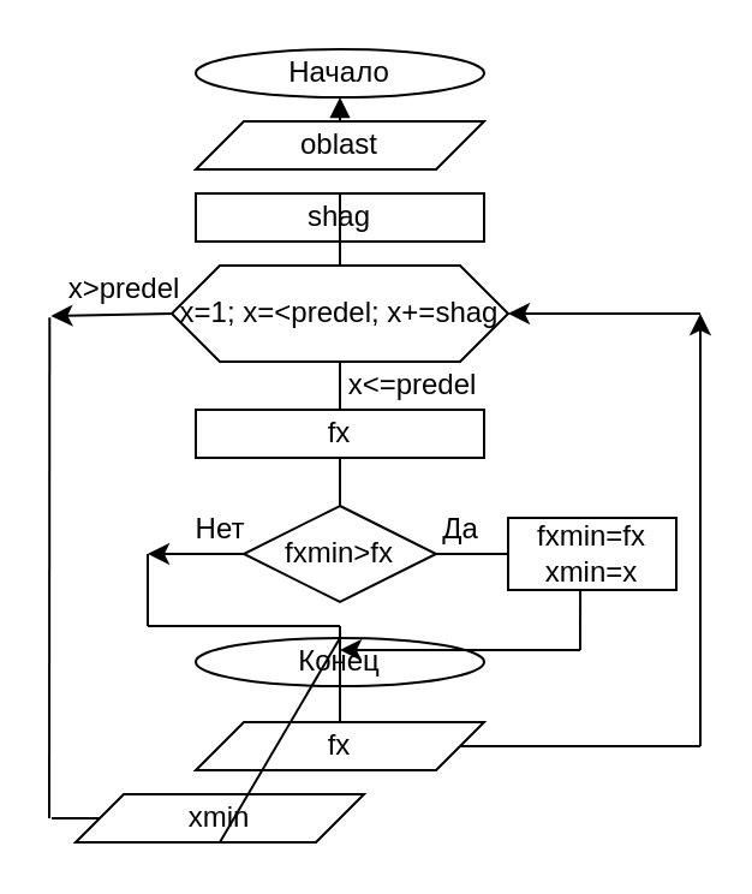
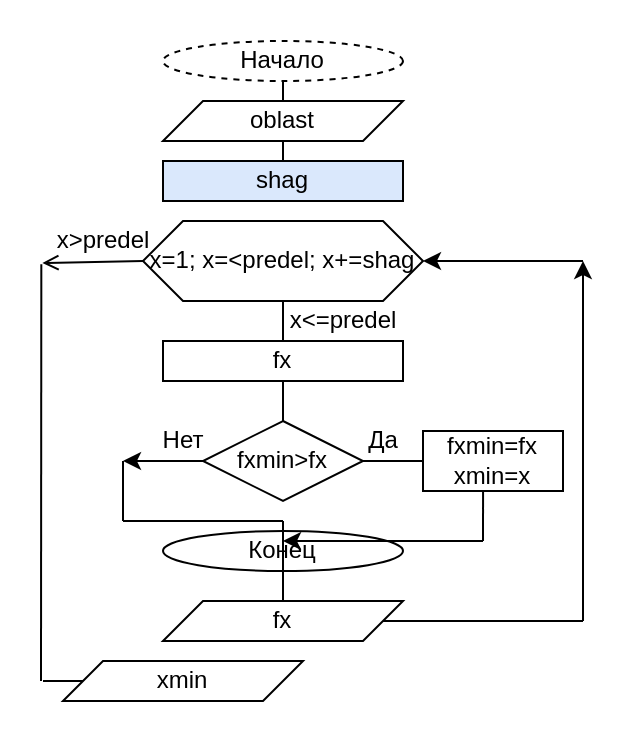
- <mxCell id="2" value="Начало" style="ellipse;whiteSpace=wrap;html=1;" parent="1" vertex="1"><mxGeometry x="81" y="20" width="120" height="20" as="geometry" /></mxCell>
+ <mxCell id="2" value="Начало" style="ellipse;whiteSpace=wrap;html=1;dashed=1;" parent="1" vertex="1"><mxGeometry x="81" y="20" width="120" height="20" as="geometry" /></mxCell>
- <mxCell id="3" value="" style="endArrow=block;html=1;entryX=0.5;entryY=1;entryDx=0;entryDy=0;" parent="1" source="5" target="2" edge="1"><mxGeometry width="50" height="50" relative="1" as="geometry"><mxPoint x="141" y="70" as="sourcePoint" /><mxPoint x="181" y="130" as="targetPoint" /></mxGeometry></mxCell>
+ <mxCell id="3" value="" style="endArrow=none;html=1;entryX=0.5;entryY=1;entryDx=0;entryDy=0;" parent="1" source="5" target="2" edge="1"><mxGeometry width="50" height="50" relative="1" as="geometry"><mxPoint x="141" y="70" as="sourcePoint" /><mxPoint x="181" y="130" as="targetPoint" /></mxGeometry></mxCell>
- <mxCell id="19" value="shag" style="rounded=0;whiteSpace=wrap;html=1;" parent="1" vertex="1"><mxGeometry x="81" y="80" width="120" height="20" as="geometry" /></mxCell>
+ <mxCell id="19" value="shag" style="rounded=0;whiteSpace=wrap;html=1;fillColor=#dae8fc;" parent="1" vertex="1"><mxGeometry x="81" y="80" width="120" height="20" as="geometry" /></mxCell>
- <mxCell id="20" value="" style="endArrow=none;html=1;exitX=0.5;exitY=0;exitDx=0;exitDy=0;" parent="1" source="19" target="4" edge="1"><mxGeometry width="50" height="50" relative="1" as="geometry"><mxPoint x="111" y="150" as="sourcePoint" /><mxPoint x="161" y="100" as="targetPoint" /></mxGeometry></mxCell>
+ <mxCell id="20" value="" style="endArrow=none;html=1;entryX=0.5;entryY=1;entryDx=0;entryDy=0;exitX=0.5;exitY=0;exitDx=0;exitDy=0;" parent="1" source="19" target="5" edge="1"><mxGeometry width="50" height="50" relative="1" as="geometry"><mxPoint x="111" y="150" as="sourcePoint" /><mxPoint x="161" y="100" as="targetPoint" /></mxGeometry></mxCell>
- <mxCell id="26" value="" style="endArrow=classic;html=1;exitX=0;exitY=0.5;exitDx=0;exitDy=0;entryX=-0.005;entryY=1.05;entryDx=0;entryDy=0;entryPerimeter=0;" parent="1" source="4" target="28" edge="1"><mxGeometry width="50" height="50" relative="1" as="geometry"><mxPoint x="81" y="200" as="sourcePoint" /><mxPoint x="41" y="130" as="targetPoint" /></mxGeometry></mxCell>
+ <mxCell id="26" value="" style="endArrow=open;html=1;exitX=0;exitY=0.5;exitDx=0;exitDy=0;entryX=-0.005;entryY=1.05;entryDx=0;entryDy=0;entryPerimeter=0;" parent="1" source="4" target="28" edge="1"><mxGeometry width="50" height="50" relative="1" as="geometry"><mxPoint x="81" y="200" as="sourcePoint" /><mxPoint x="41" y="130" as="targetPoint" /></mxGeometry></mxCell>
- <mxCell id="34" value="" style="endArrow=none;html=1;exitX=0.5;exitY=1;exitDx=0;exitDy=0;entryX=0.5;entryY=0;entryDx=0;entryDy=0;" parent="1" source="32" target="18" edge="1"><mxGeometry width="50" height="50" relative="1" as="geometry"><mxPoint x="91" y="320" as="sourcePoint" /><mxPoint x="141" y="270" as="targetPoint" /></mxGeometry></mxCell>
